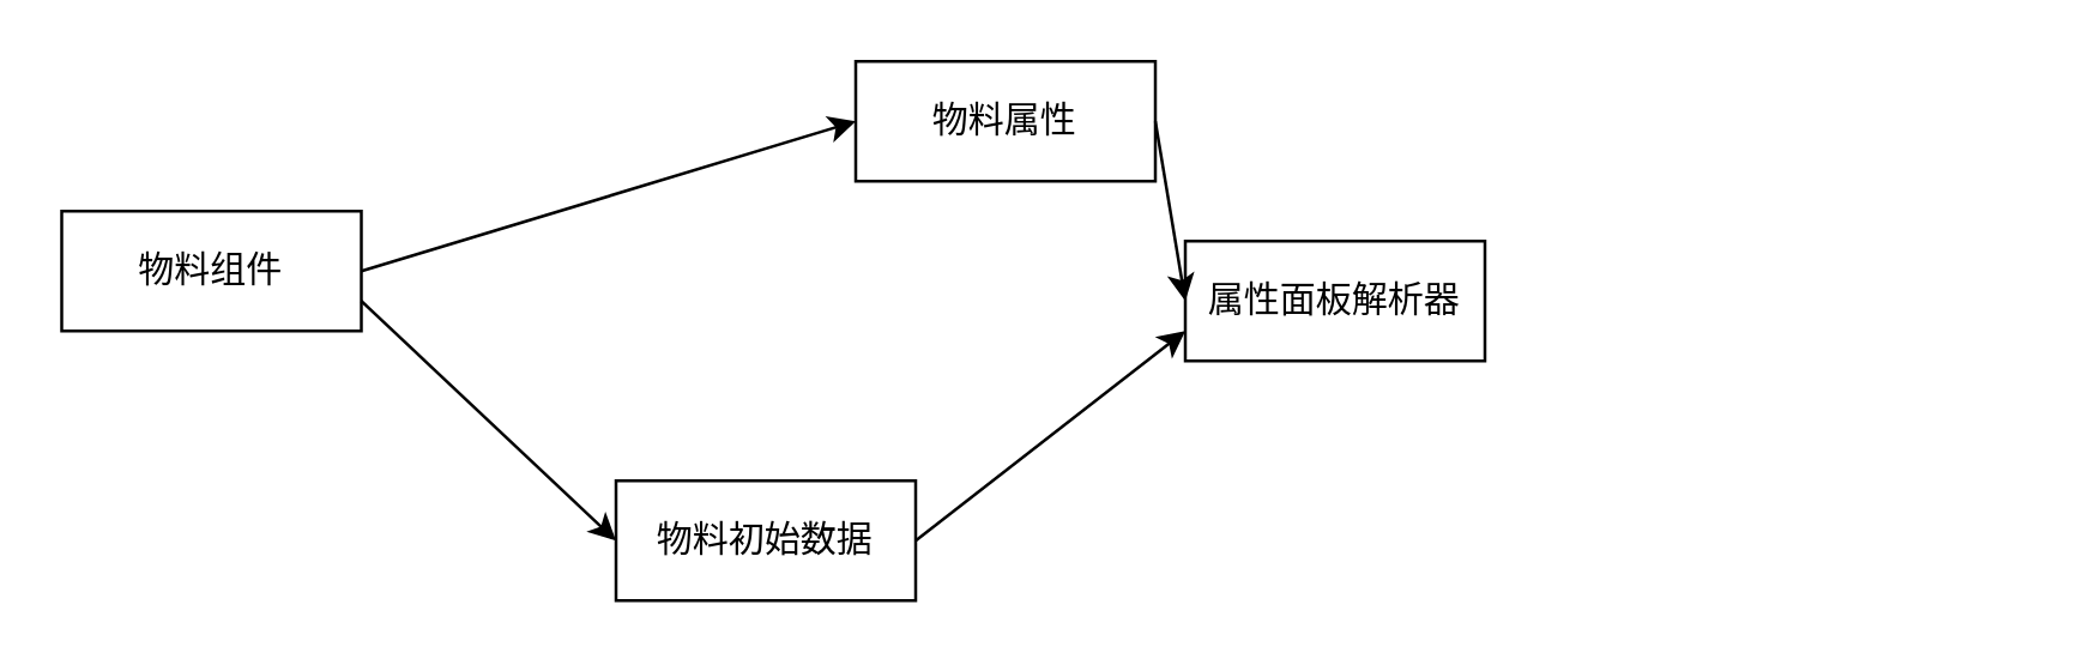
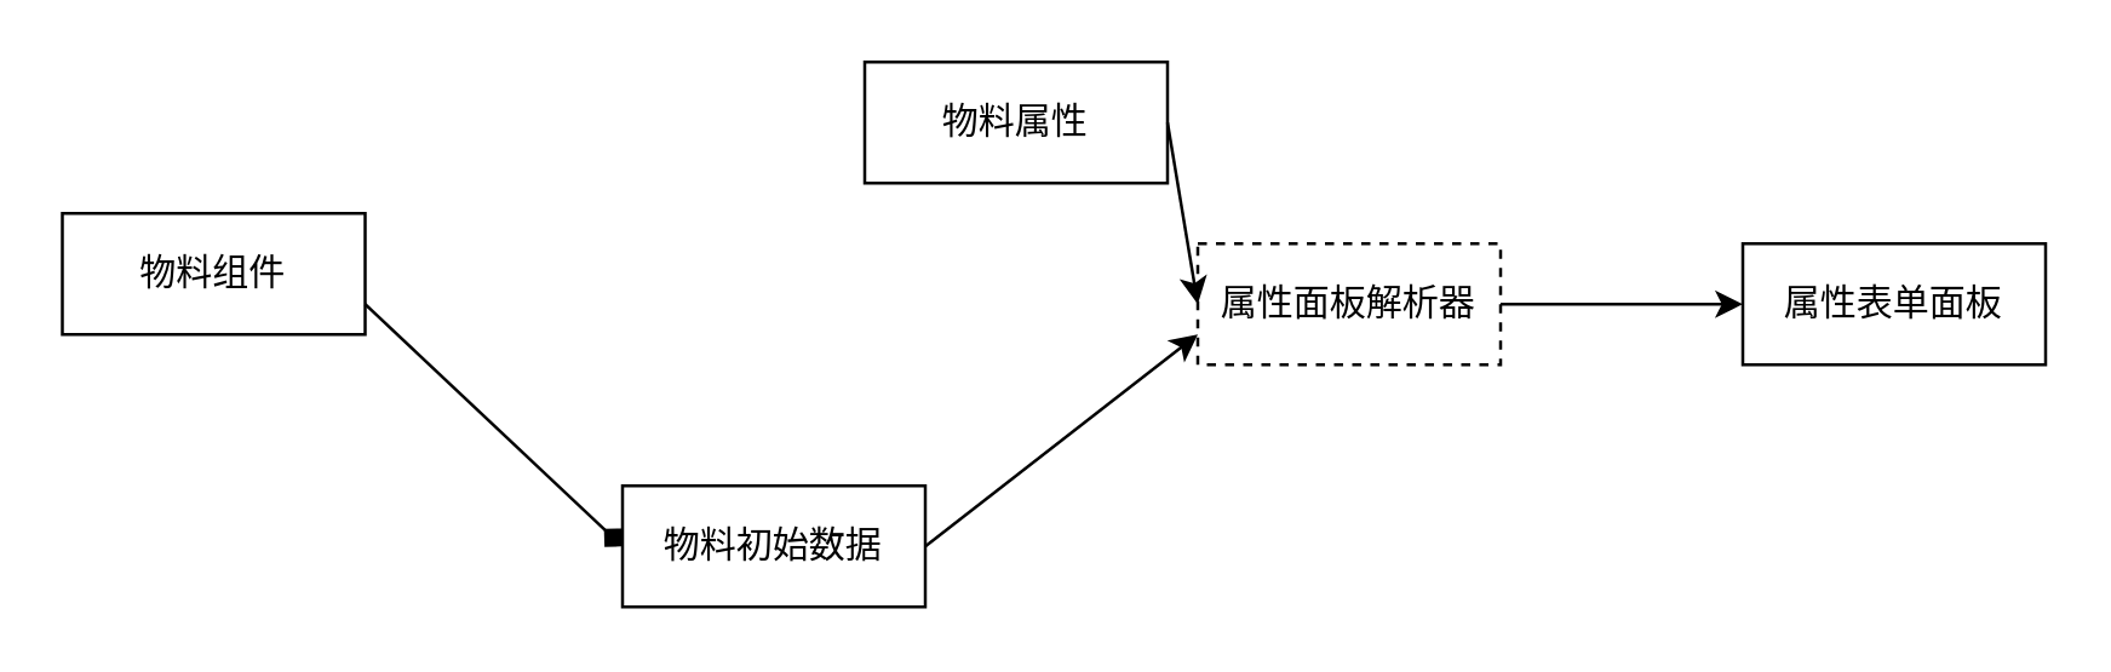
- <mxCell id="7" value="" style="endArrow=classic;html=1;rounded=0;exitX=1;exitY=0.5;exitDx=0;exitDy=0;entryX=0;entryY=0.5;entryDx=0;entryDy=0;" edge="1" parent="1" source="2" target="3"><mxGeometry width="50" height="50" relative="1" as="geometry"><mxPoint x="315" y="190" as="sourcePoint" /><mxPoint x="365" y="140" as="targetPoint" /></mxGeometry></mxCell>
- <mxCell id="5" value="属性面板解析器" style="rounded=0;whiteSpace=wrap;html=1;" vertex="1" parent="1"><mxGeometry x="395" y="80" width="100" height="40" as="geometry" /></mxCell>
+ <mxCell id="5" value="属性面板解析器" style="rounded=0;whiteSpace=wrap;html=1;dashed=1;" vertex="1" parent="1"><mxGeometry x="395" y="80" width="100" height="40" as="geometry" /></mxCell>
+ <mxCell id="11" value="" style="endArrow=classic;html=1;rounded=0;exitX=1;exitY=0.5;exitDx=0;exitDy=0;" edge="1" parent="1" source="5" target="6"><mxGeometry width="50" height="50" relative="1" as="geometry"><mxPoint x="315" y="30" as="sourcePoint" /><mxPoint x="405" y="110" as="targetPoint" /></mxGeometry></mxCell>
+ <mxCell id="6" value="属性表单面板" style="rounded=0;whiteSpace=wrap;html=1;" vertex="1" parent="1"><mxGeometry x="575" y="80" width="100" height="40" as="geometry" /></mxCell>
- <mxCell id="8" value="" style="endArrow=classic;html=1;rounded=0;exitX=1;exitY=0.75;exitDx=0;exitDy=0;entryX=0;entryY=0.5;entryDx=0;entryDy=0;" edge="1" parent="1" source="2" target="4"><mxGeometry width="50" height="50" relative="1" as="geometry"><mxPoint x="105" y="110" as="sourcePoint" /><mxPoint x="215" y="30" as="targetPoint" /></mxGeometry></mxCell>
+ <mxCell id="8" value="" style="endArrow=diamond;html=1;rounded=0;exitX=1;exitY=0.75;exitDx=0;exitDy=0;entryX=0;entryY=0.5;entryDx=0;entryDy=0;" edge="1" parent="1" source="2" target="4"><mxGeometry width="50" height="50" relative="1" as="geometry"><mxPoint x="105" y="110" as="sourcePoint" /><mxPoint x="215" y="30" as="targetPoint" /></mxGeometry></mxCell>
